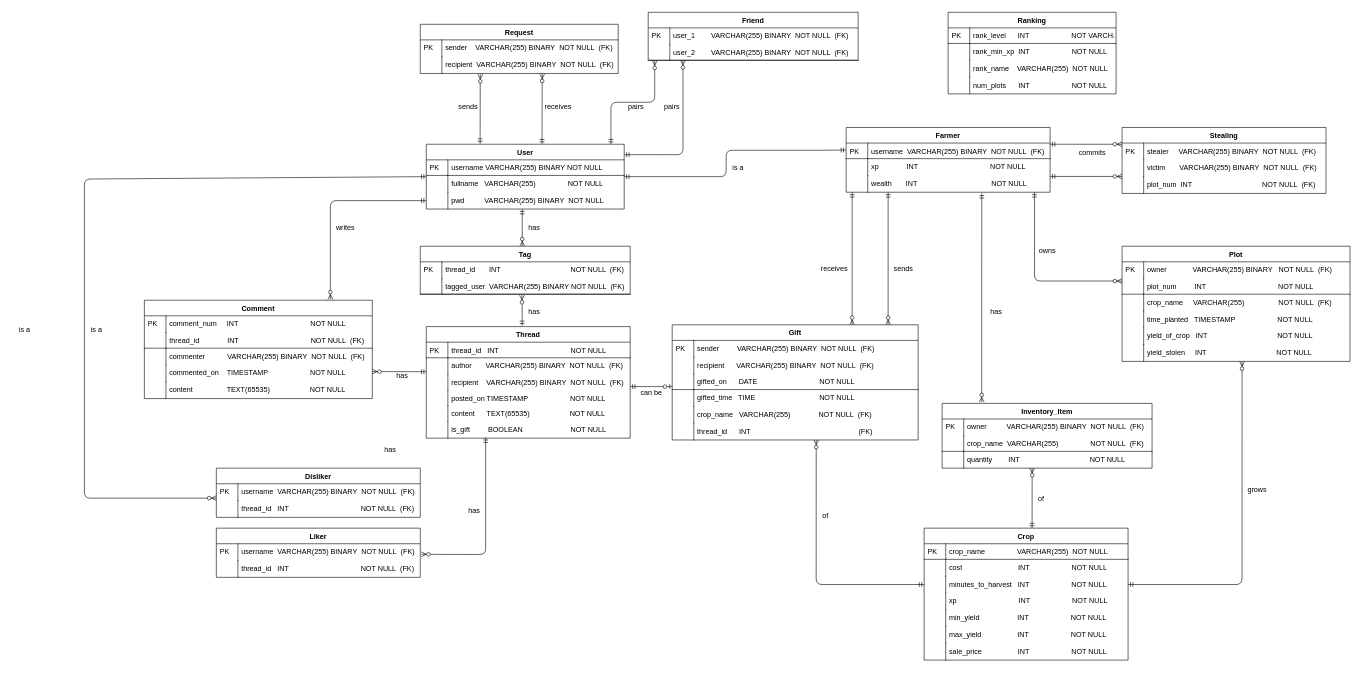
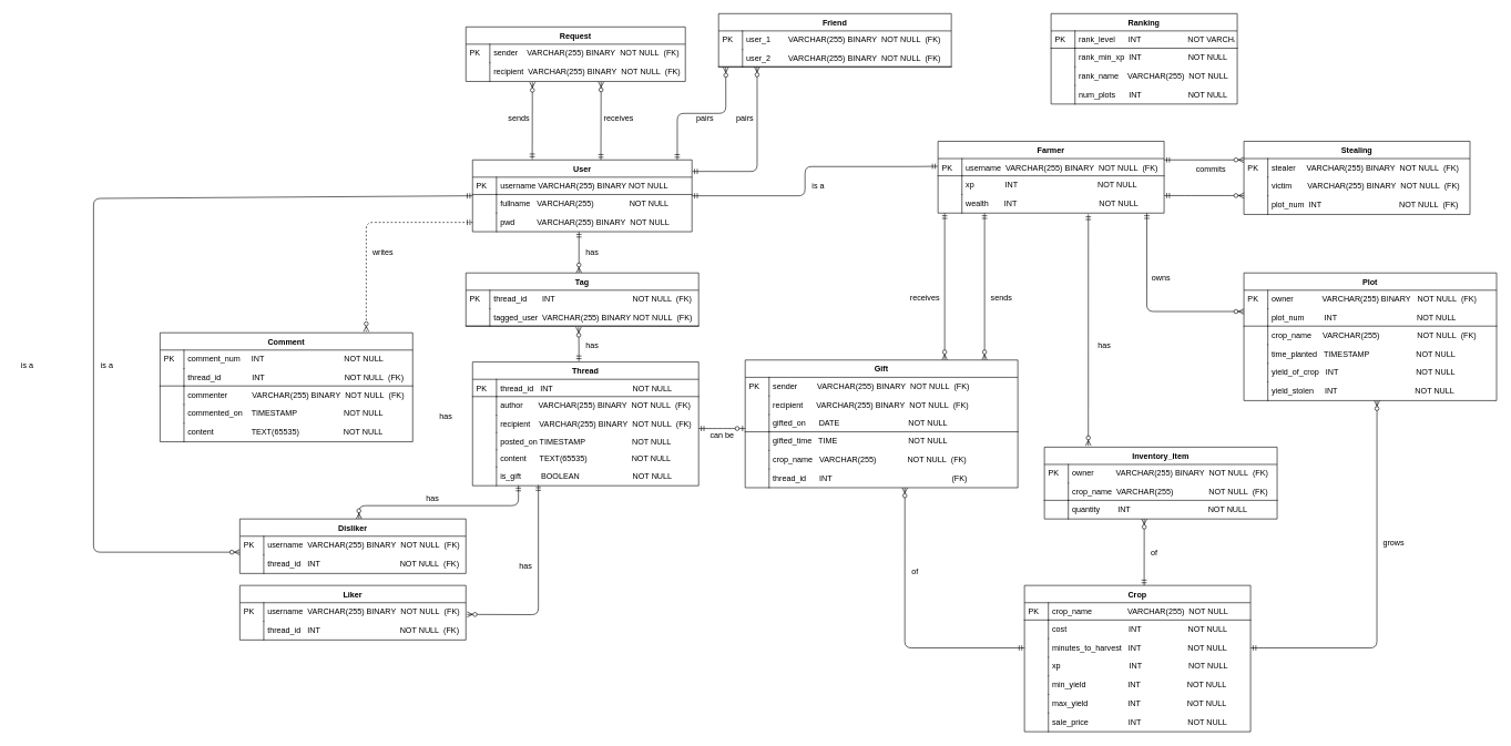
- <mxCell id="20" value="" style="edgeStyle=orthogonalEdgeStyle;fontSize=12;html=1;endArrow=ERzeroToMany;startArrow=ERmandOne;entryX=0.816;entryY=-0.009;entryDx=0;entryDy=0;entryPerimeter=0;exitX=0;exitY=0.5;exitDx=0;exitDy=0;" edge="1" parent="1" source="53" target="78"><mxGeometry width="100" height="100" relative="1" as="geometry"><mxPoint x="690" y="334" as="sourcePoint" /><mxPoint x="650" y="320" as="targetPoint" /><Array as="points"><mxPoint x="550" y="334" /></Array></mxGeometry></mxCell>
+ <mxCell id="20" value="" style="edgeStyle=orthogonalEdgeStyle;fontSize=12;html=1;endArrow=ERzeroToMany;startArrow=ERmandOne;entryX=0.816;entryY=-0.009;entryDx=0;entryDy=0;entryPerimeter=0;exitX=0;exitY=0.5;exitDx=0;exitDy=0;dashed=1;" edge="1" parent="1" source="53" target="78"><mxGeometry width="100" height="100" relative="1" as="geometry"><mxPoint x="690" y="334" as="sourcePoint" /><mxPoint x="650" y="320" as="targetPoint" /><Array as="points"><mxPoint x="550" y="334" /></Array></mxGeometry></mxCell>
- <mxCell id="18" value="" style="fontSize=12;html=1;endArrow=ERzeroToMany;startArrow=ERmandOne;exitX=0;exitY=0.83;exitDx=0;exitDy=0;exitPerimeter=0;entryX=1;entryY=0.392;entryDx=0;entryDy=0;entryPerimeter=0;" edge="1" parent="1" source="63" target="85"><mxGeometry width="100" height="100" relative="1" as="geometry"><mxPoint x="660.4" y="641.354" as="sourcePoint" /><mxPoint x="630" y="619" as="targetPoint" /><Array as="points" /></mxGeometry></mxCell>
+ <mxCell id="7" value="" style="fontSize=12;html=1;endArrow=ERzeroToMany;startArrow=ERmandOne;exitX=0.203;exitY=0.988;exitDx=0;exitDy=0;exitPerimeter=0;entryX=0.527;entryY=-0.003;entryDx=0;entryDy=0;entryPerimeter=0;" edge="1" parent="1" source="71" target="89"><mxGeometry width="100" height="100" relative="1" as="geometry"><mxPoint x="920" y="760" as="sourcePoint" /><mxPoint x="780" y="780" as="targetPoint" /><Array as="points"><mxPoint x="779" y="760" /><mxPoint x="539" y="760" /></Array></mxGeometry></mxCell>
